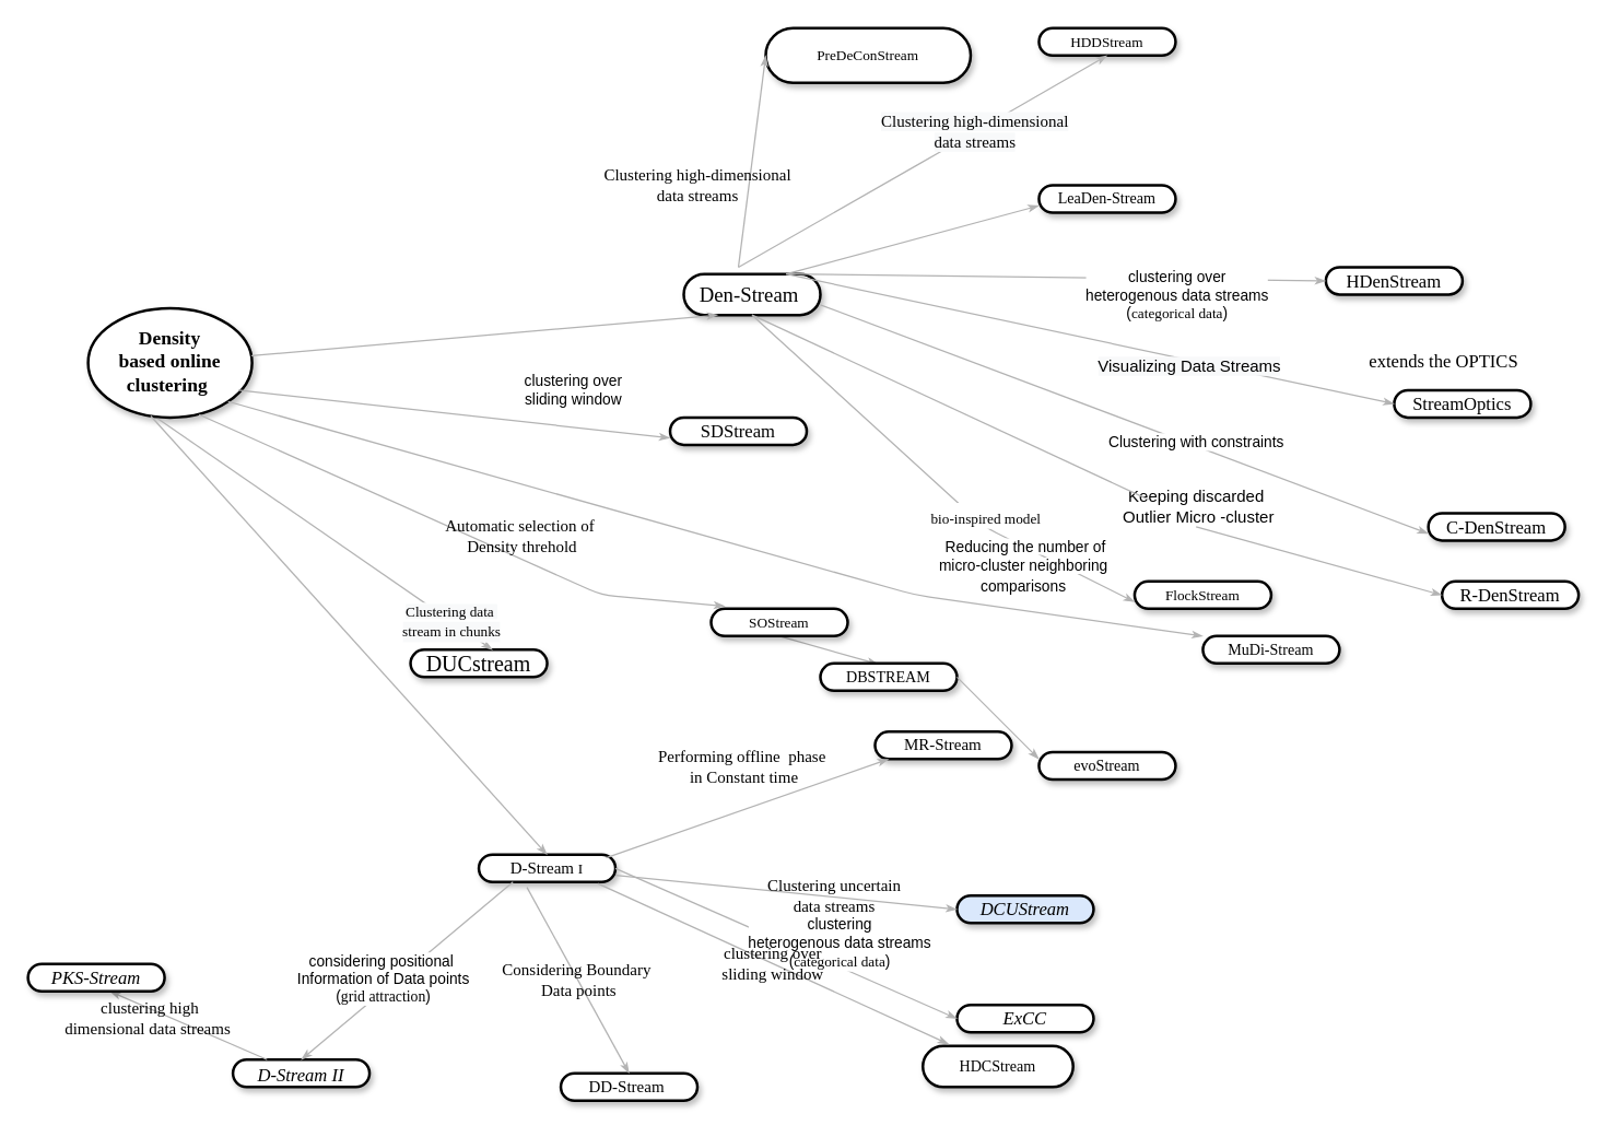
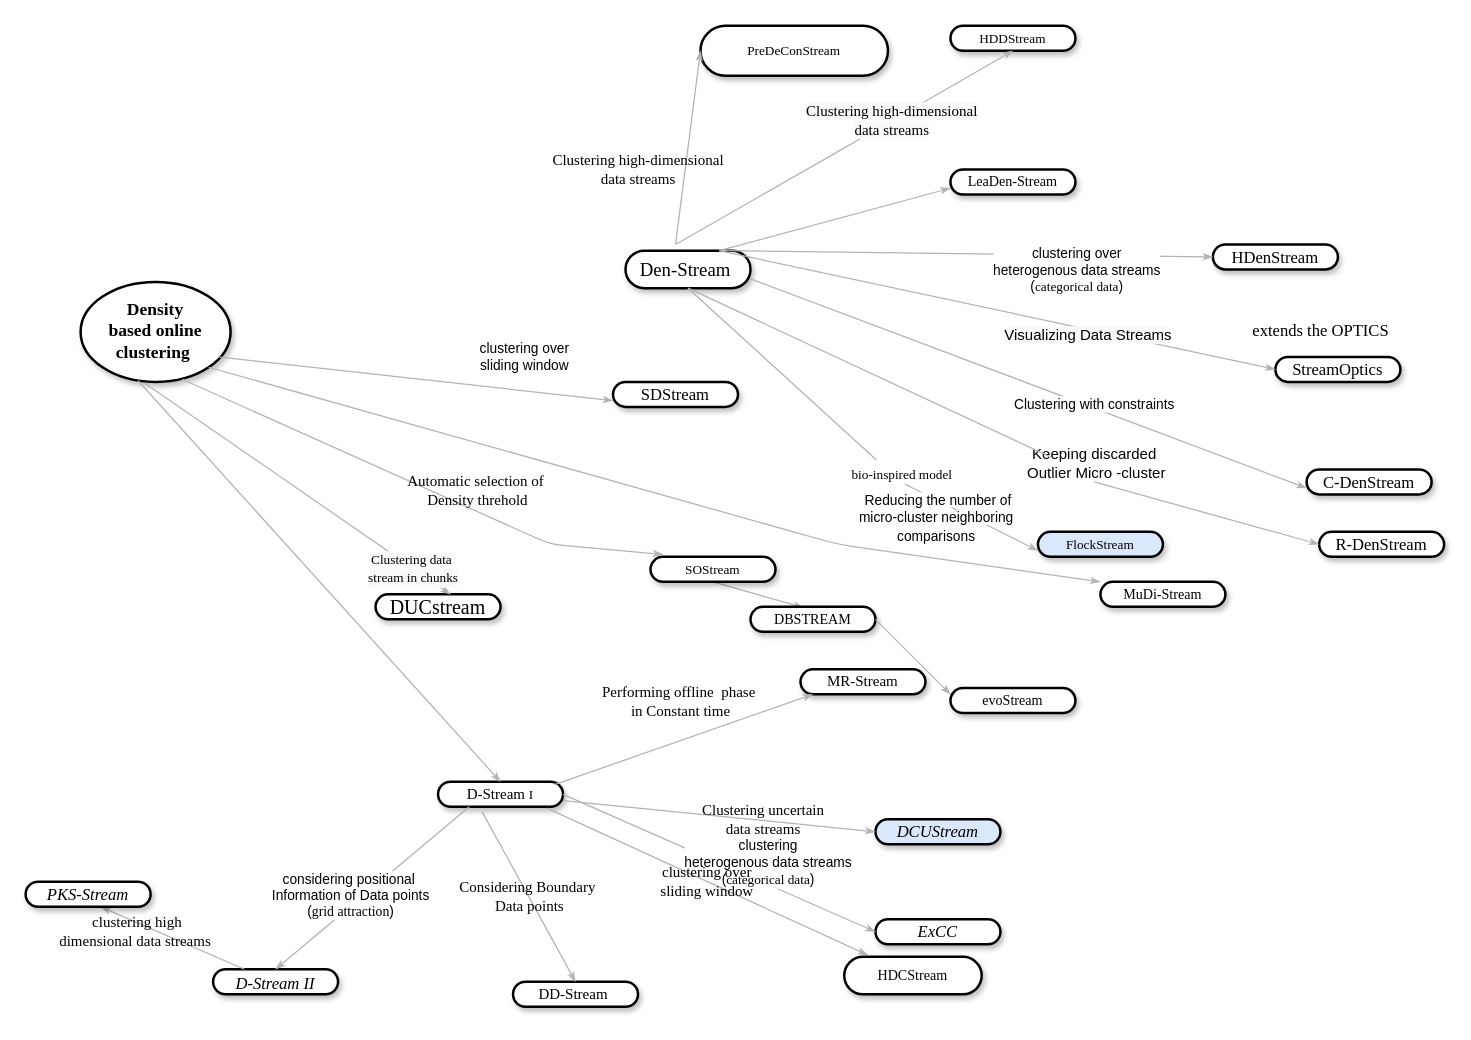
- <mxCell id="8" value="" style="edgeStyle=none;rounded=1;html=1;labelBackgroundColor=none;startArrow=none;startFill=0;startSize=5;endArrow=classicThin;endFill=1;endSize=5;jettySize=auto;orthogonalLoop=1;strokeColor=#B3B3B3;strokeWidth=1;fontFamily=Verdana;fontSize=12;entryX=0.25;entryY=1;entryDx=0;entryDy=0;" edge="1" parent="1" source="2" target="3"><mxGeometry x="-0.269" y="15" relative="1" as="geometry"><mxPoint x="510" y="225" as="targetPoint" /><mxPoint as="offset" /></mxGeometry></mxCell>
- <mxCell id="26" value="&lt;div style=&quot;text-align: left&quot;&gt;&lt;span style=&quot;font-family: &amp;#34;cmr8&amp;#34; ; font-size: 10.627px&quot;&gt;FlockStream&lt;/span&gt;&lt;br&gt;&lt;/div&gt;" style="whiteSpace=wrap;html=1;rounded=1;shadow=1;comic=0;labelBackgroundColor=none;strokeWidth=2;fontFamily=Verdana;fontSize=12;align=center;arcSize=50;" vertex="1" parent="1"><mxGeometry x="830" y="425" width="100" height="20" as="geometry" /></mxCell>
+ <mxCell id="26" value="&lt;div style=&quot;text-align: left&quot;&gt;&lt;span style=&quot;font-family: &amp;#34;cmr8&amp;#34; ; font-size: 10.627px&quot;&gt;FlockStream&lt;/span&gt;&lt;br&gt;&lt;/div&gt;" style="whiteSpace=wrap;html=1;rounded=1;shadow=1;comic=0;labelBackgroundColor=none;strokeWidth=2;fontFamily=Verdana;fontSize=12;align=center;arcSize=50;fillColor=#dae8fc;" vertex="1" parent="1"><mxGeometry x="830" y="425" width="100" height="20" as="geometry" /></mxCell>
